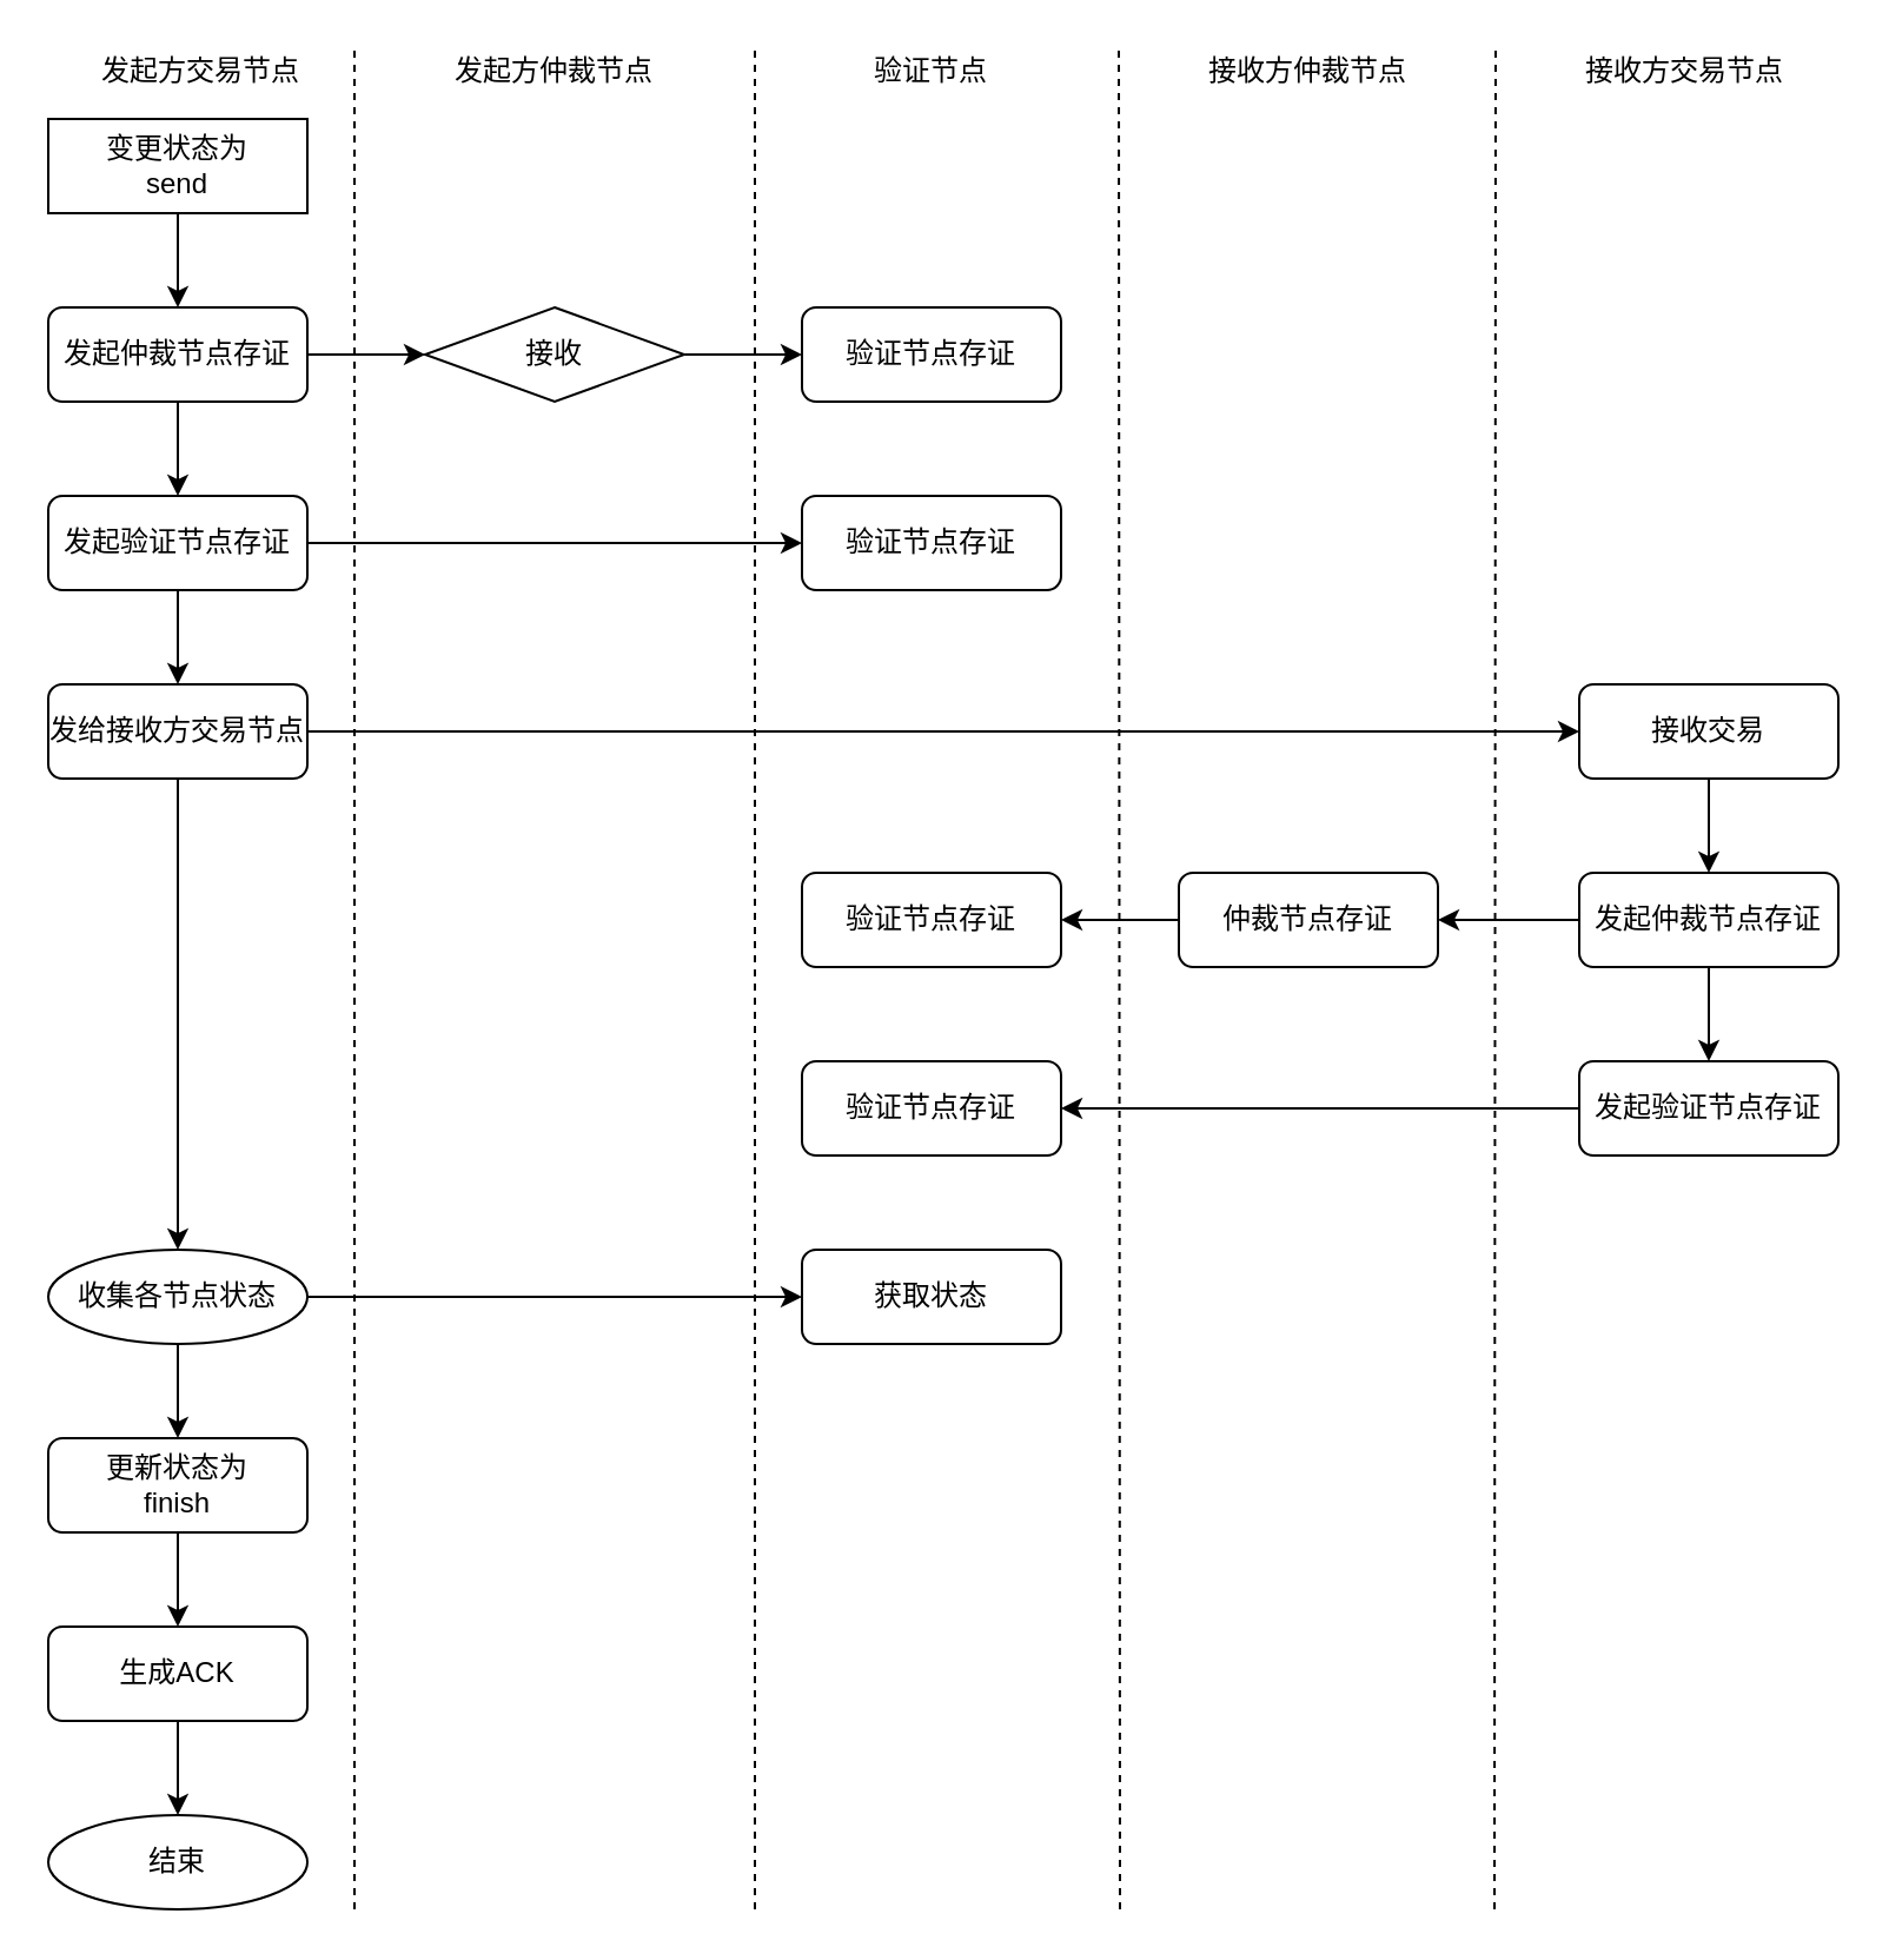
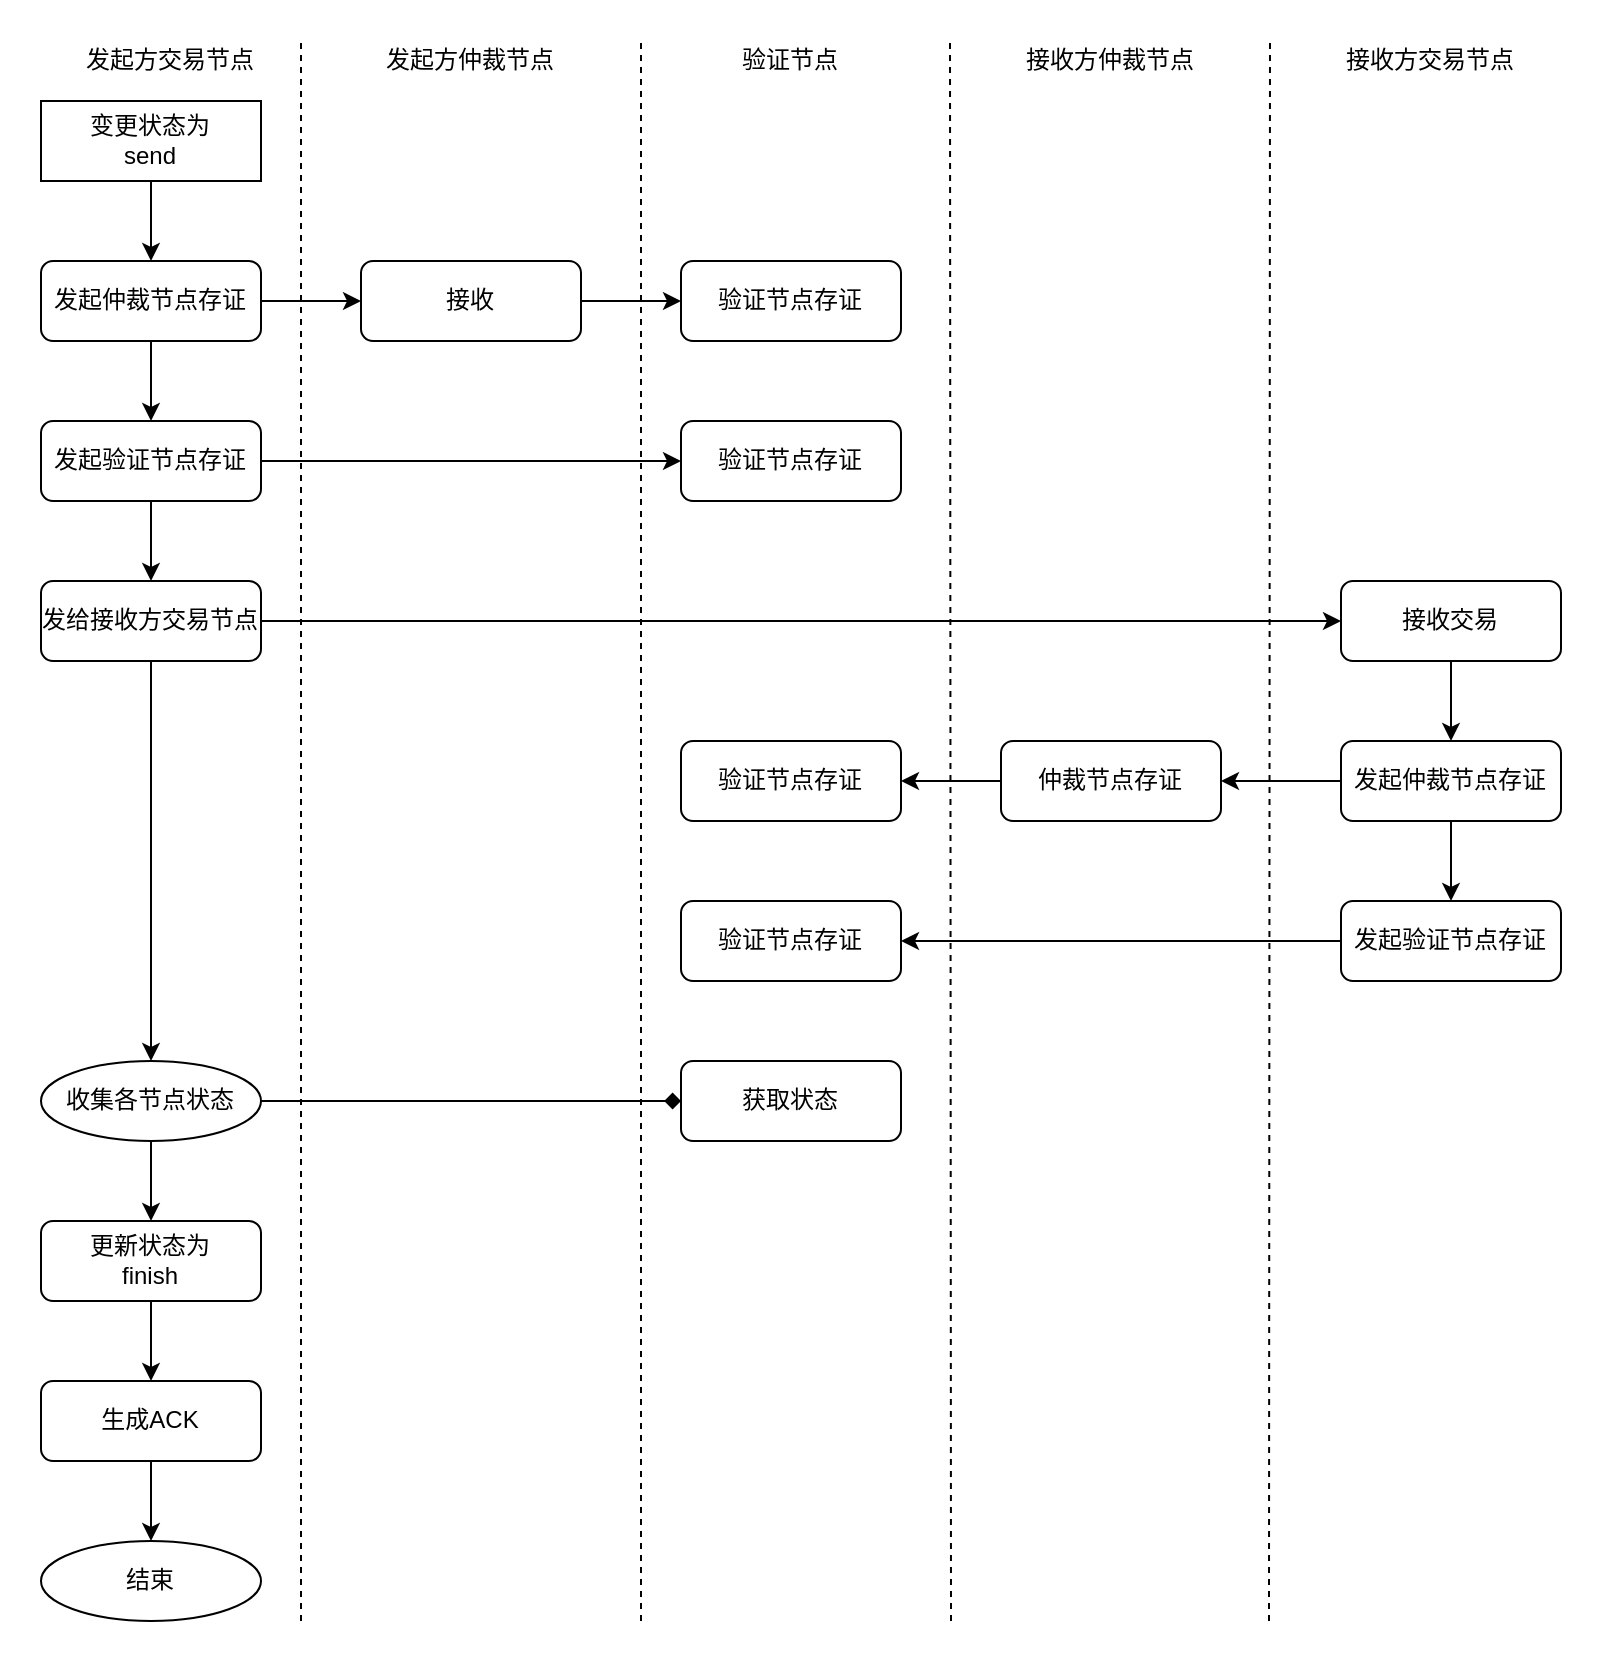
- <mxCell id="15" value="接收" style="rhombus;whiteSpace=wrap;html=1;" vertex="1" parent="1"><mxGeometry x="180" y="130" width="110" height="40" as="geometry" /></mxCell>
+ <mxCell id="15" value="接收" style="rounded=1;whiteSpace=wrap;html=1;" vertex="1" parent="1"><mxGeometry x="180" y="130" width="110" height="40" as="geometry" /></mxCell>
- <mxCell id="33" style="edgeStyle=orthogonalEdgeStyle;rounded=0;orthogonalLoop=1;jettySize=auto;html=1;exitX=1;exitY=0.5;exitDx=0;exitDy=0;" edge="1" parent="1" source="34" target="43"><mxGeometry relative="1" as="geometry" /></mxCell>
+ <mxCell id="33" style="edgeStyle=orthogonalEdgeStyle;rounded=0;orthogonalLoop=1;jettySize=auto;html=1;exitX=1;exitY=0.5;exitDx=0;exitDy=0;endArrow=diamond;" edge="1" parent="1" source="34" target="43"><mxGeometry relative="1" as="geometry" /></mxCell>
